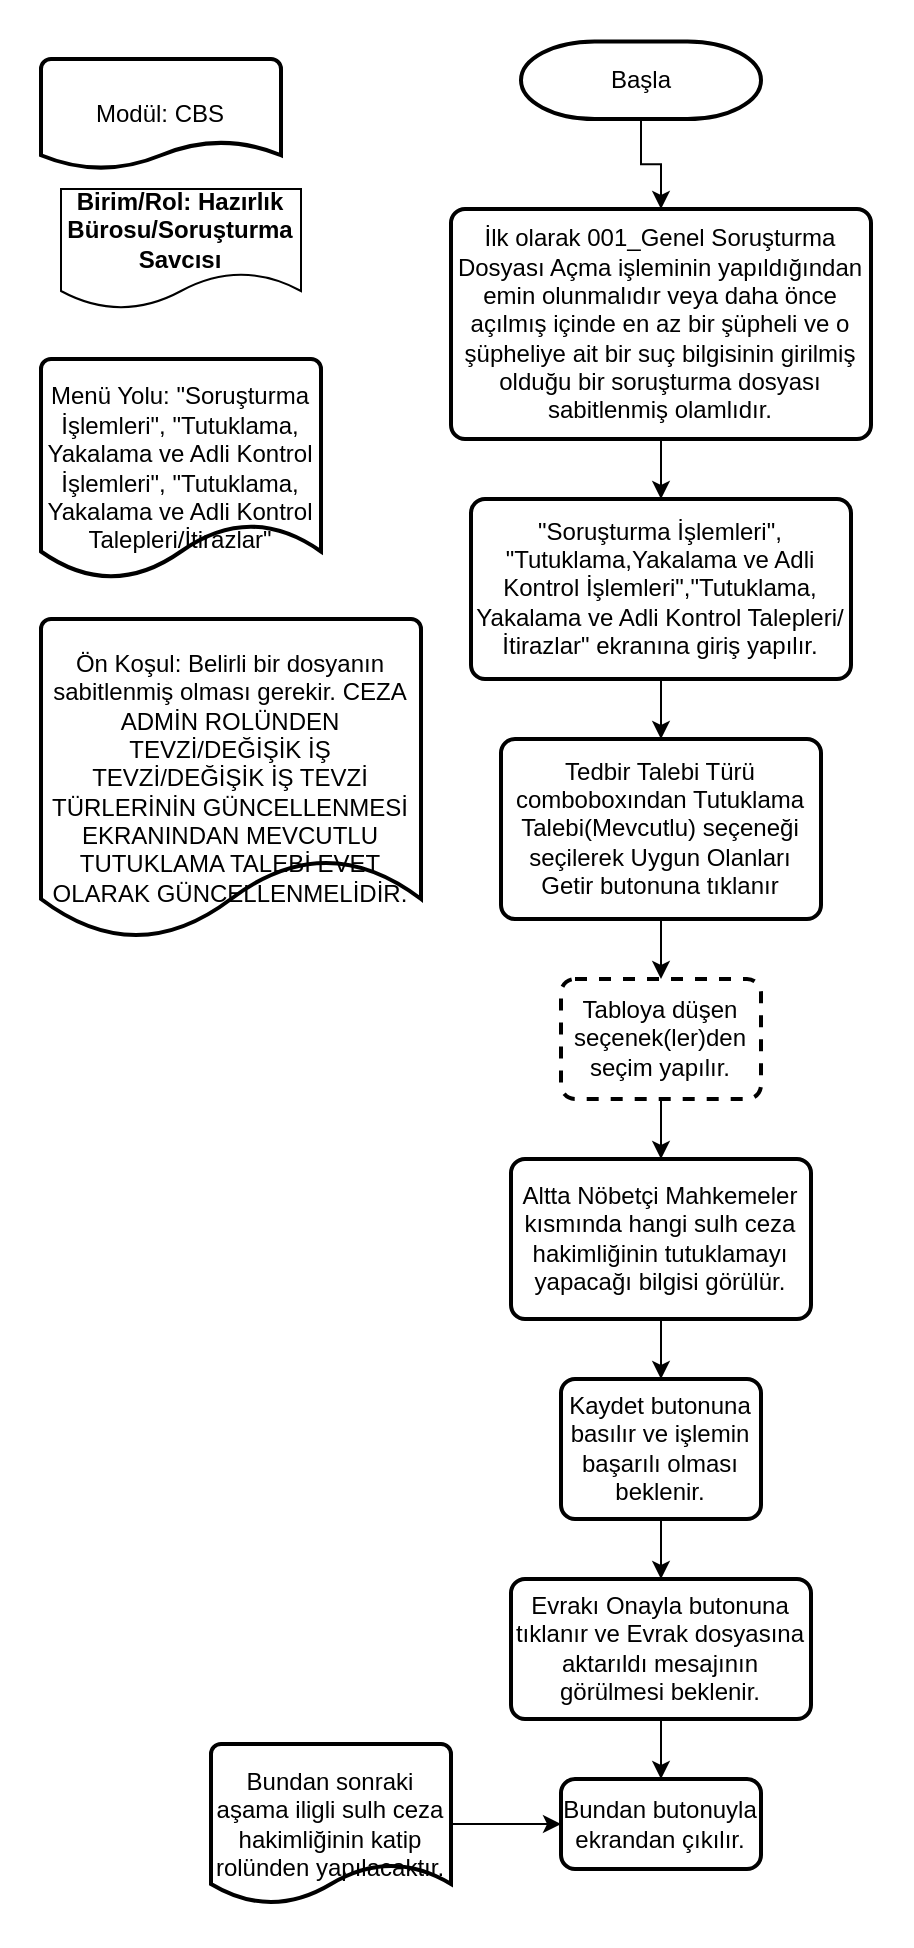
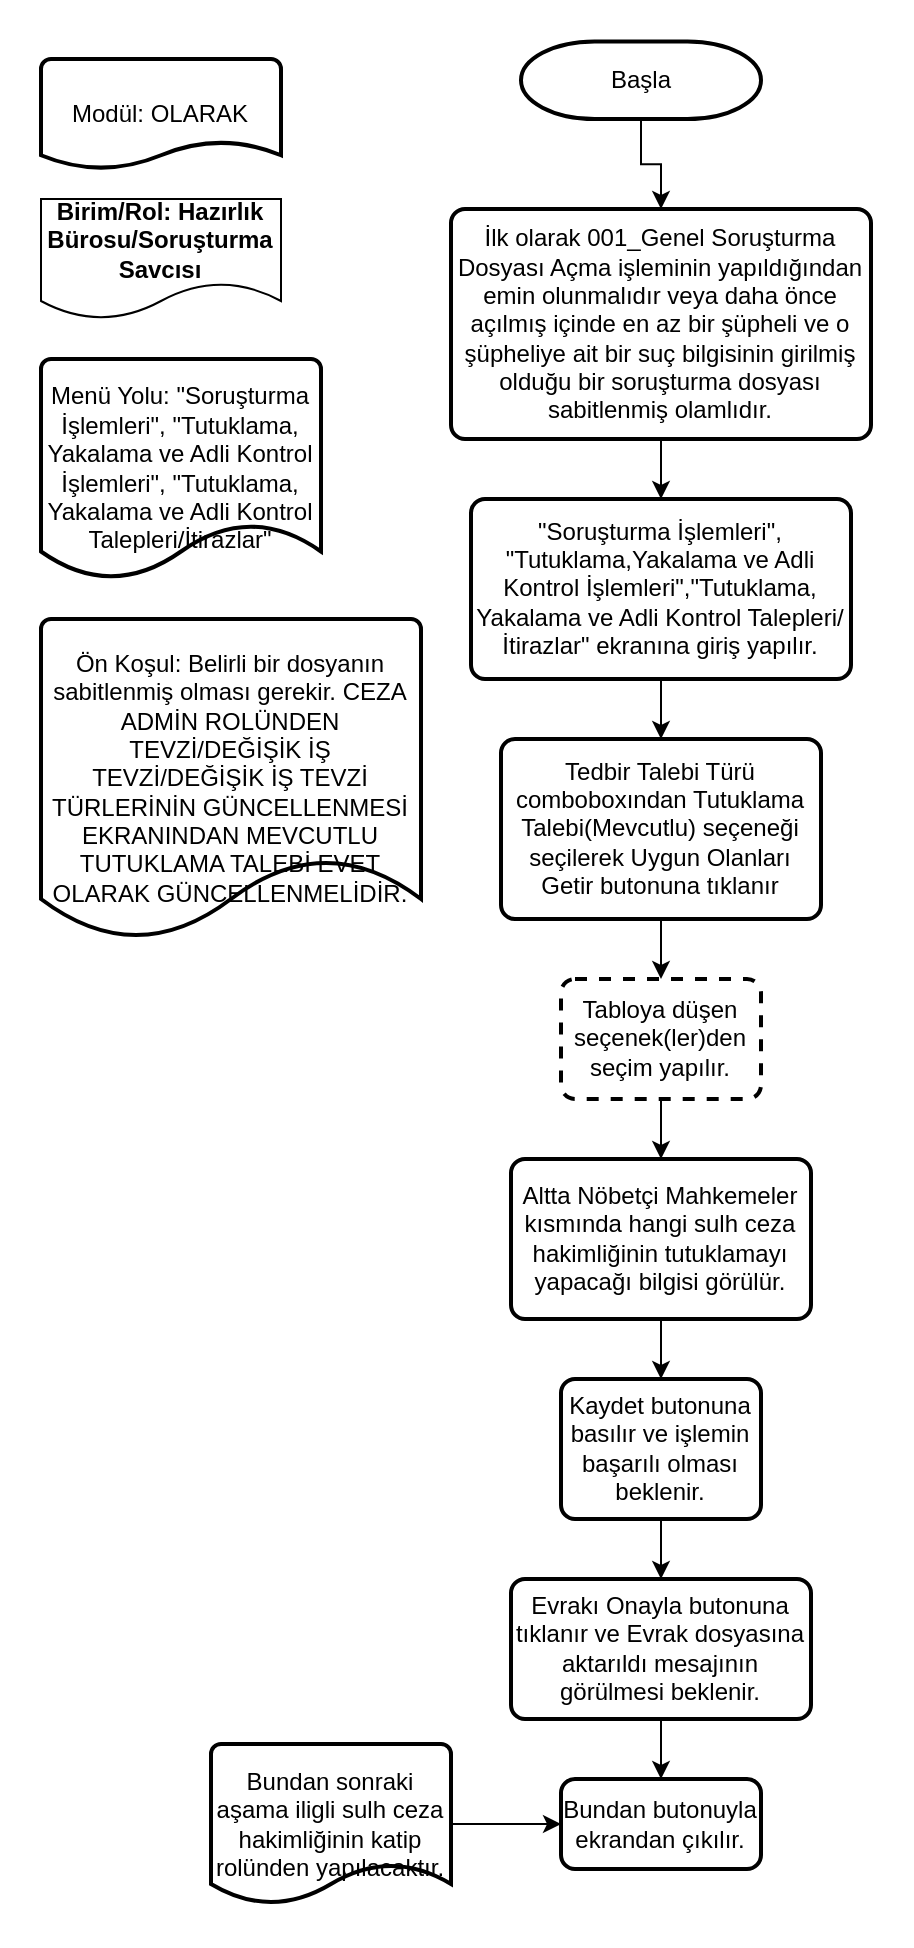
- <mxCell id="4" value="Modül: CBS" style="strokeWidth=2;html=1;shape=mxgraph.flowchart.document2;whiteSpace=wrap;size=0.25;" parent="1" vertex="1"><mxGeometry x="20" y="29" width="120" height="55" as="geometry" /></mxCell>
+ <mxCell id="4" value="Modül: OLARAK" style="strokeWidth=2;html=1;shape=mxgraph.flowchart.document2;whiteSpace=wrap;size=0.25;" parent="1" vertex="1"><mxGeometry x="20" y="29" width="120" height="55" as="geometry" /></mxCell>
- <mxCell id="19" value="Birim/Rol: Hazırlık Bürosu/Soruşturma Savcısı" style="shape=document;whiteSpace=wrap;html=1;boundedLbl=1;fontStyle=1" parent="1" vertex="1"><mxGeometry x="30" y="94" width="120" height="60" as="geometry" /></mxCell>
+ <mxCell id="19" value="Birim/Rol: Hazırlık Bürosu/Soruşturma Savcısı" style="shape=document;whiteSpace=wrap;html=1;boundedLbl=1;fontStyle=1" parent="1" vertex="1"><mxGeometry x="20" y="99" width="120" height="60" as="geometry" /></mxCell>
